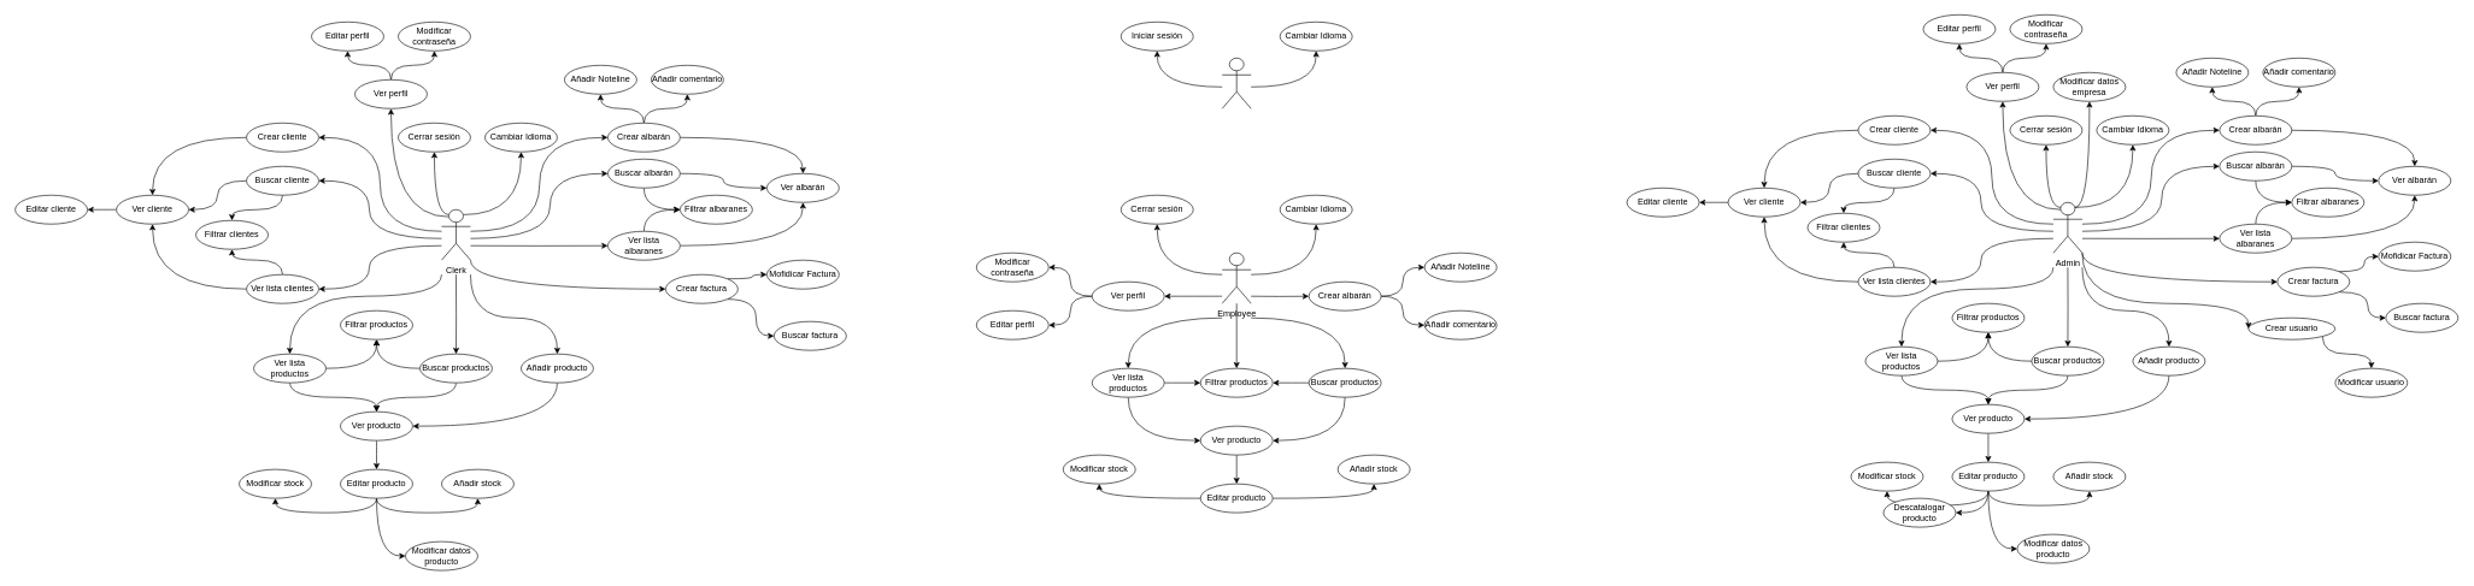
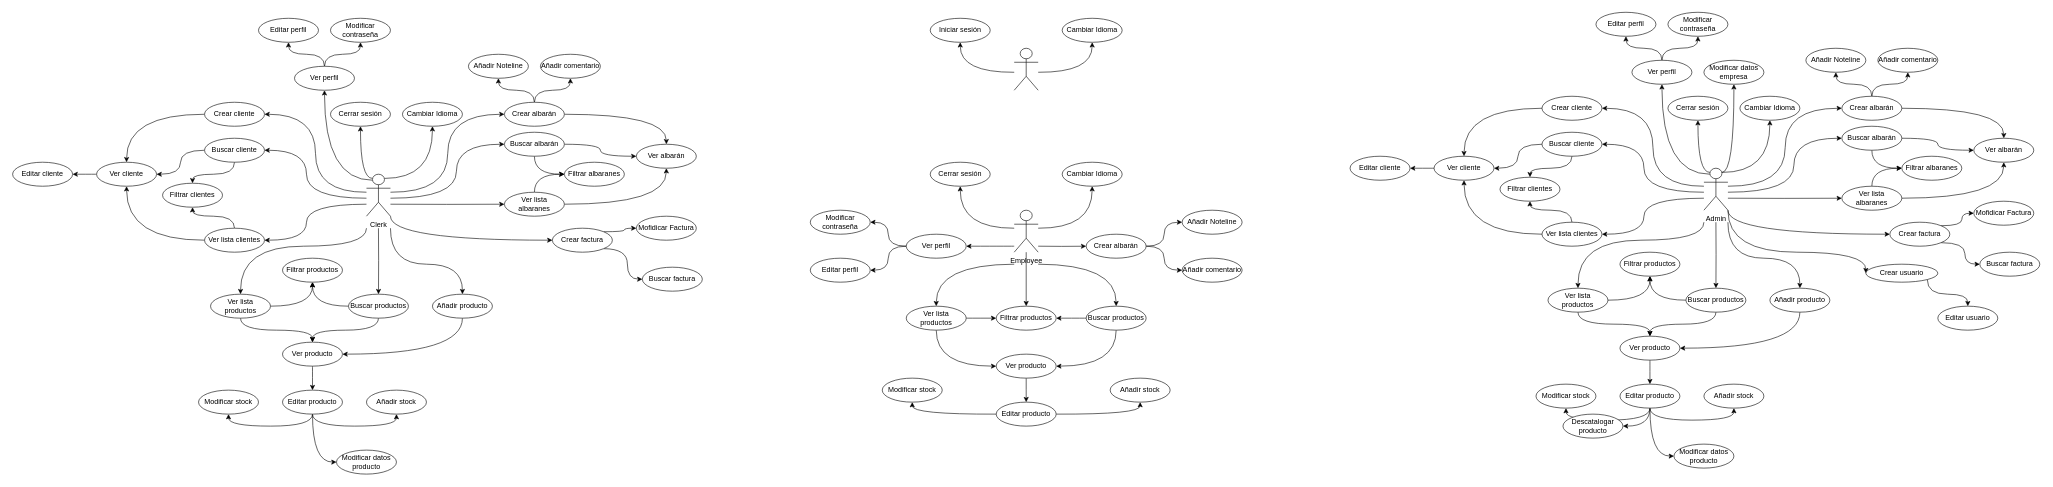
- <mxCell id="186" value="Modificar usuario" style="ellipse;whiteSpace=wrap;html=1;align=center;" vertex="1" parent="1"><mxGeometry x="3230" y="510" width="100" height="40" as="geometry" /></mxCell>
+ <mxCell id="186" value="Editar usuario" style="ellipse;whiteSpace=wrap;html=1;align=center;" vertex="1" parent="1"><mxGeometry x="3230" y="510" width="100" height="40" as="geometry" /></mxCell>
